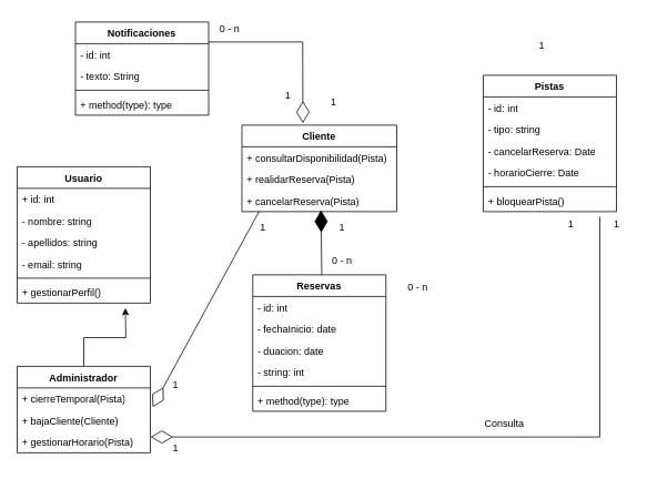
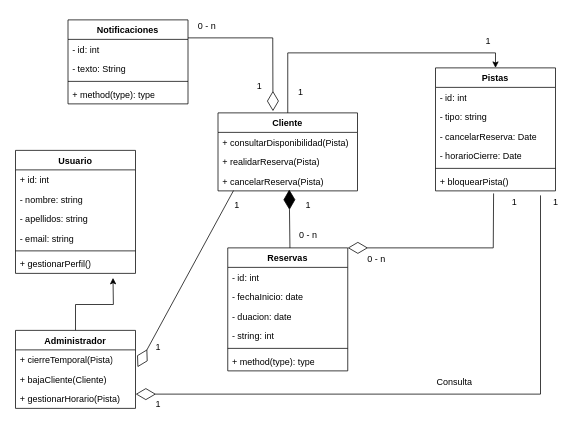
+ <mxCell id="14" style="edgeStyle=orthogonalEdgeStyle;rounded=0;orthogonalLoop=1;jettySize=auto;html=1;exitX=0.5;exitY=0;exitDx=0;exitDy=0;entryX=0.5;entryY=0;entryDx=0;entryDy=0;" edge="1" parent="1" source="15" target="19"><mxGeometry relative="1" as="geometry" /></mxCell>
+ <mxCell id="48" value="" style="endArrow=diamondThin;endFill=0;endSize=24;html=1;rounded=0;exitX=0.484;exitY=1.131;exitDx=0;exitDy=0;exitPerimeter=0;entryX=1;entryY=0;entryDx=0;entryDy=0;" edge="1" parent="1" source="25" target="26"><mxGeometry width="160" relative="1" as="geometry"><mxPoint x="630" y="290" as="sourcePoint" /><mxPoint x="790" y="290" as="targetPoint" /><Array as="points"><mxPoint x="657" y="330" /></Array></mxGeometry></mxCell>
